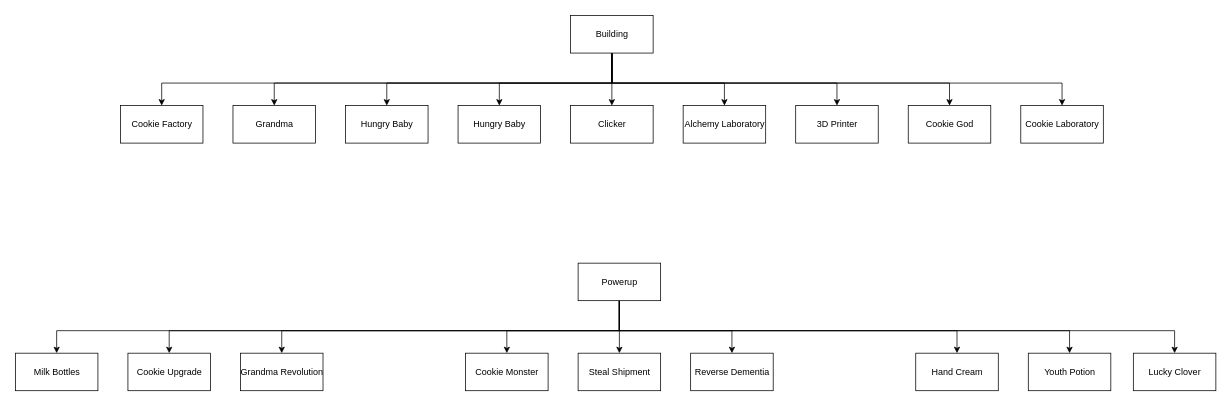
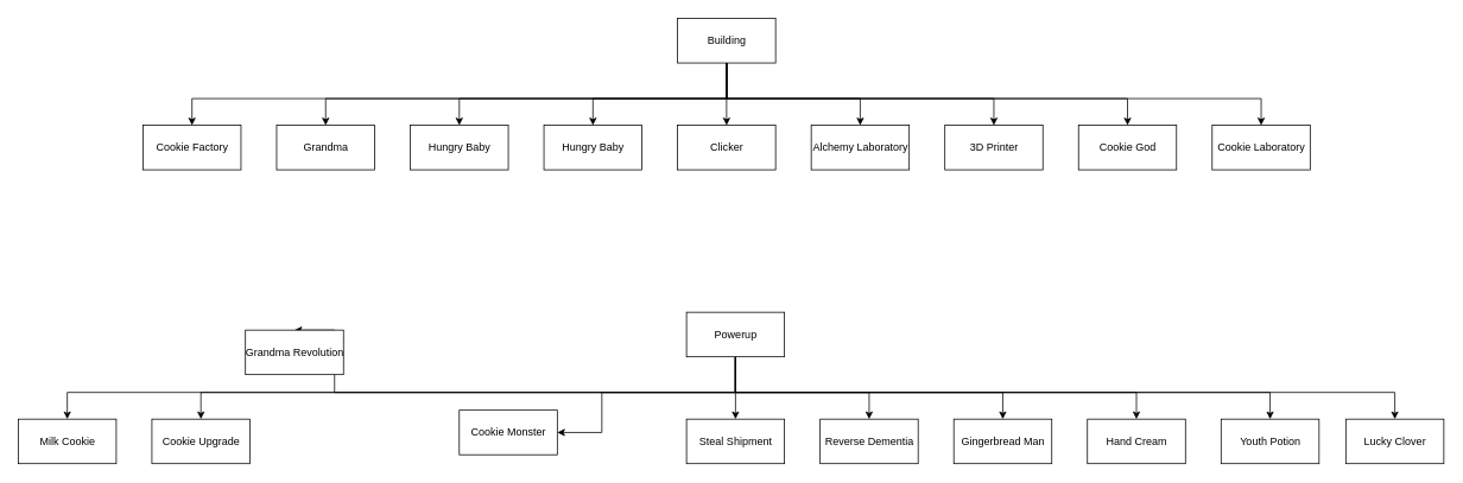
+ <mxCell id="26" style="edgeStyle=orthogonalEdgeStyle;rounded=0;orthogonalLoop=1;jettySize=auto;html=1;entryX=0.5;entryY=0;entryDx=0;entryDy=0;" edge="1" source="31" target="37" parent="1"><mxGeometry relative="1" as="geometry"><Array as="points"><mxPoint x="825" y="440" /><mxPoint x="1125" y="440" /></Array></mxGeometry></mxCell>
- <mxCell id="41" value="Milk Bottles" style="html=1;" vertex="1" parent="1"><mxGeometry x="20" y="470" width="110" height="50" as="geometry" /></mxCell>
+ <mxCell id="41" value="Milk Cookie" style="html=1;" vertex="1" parent="1"><mxGeometry x="20" y="470" width="110" height="50" as="geometry" /></mxCell>
- <mxCell id="33" value="Grandma Revolution" style="html=1;" vertex="1" parent="1"><mxGeometry x="320" y="470" width="110" height="50" as="geometry" /></mxCell>
+ <mxCell id="33" value="Grandma Revolution" style="html=1;" vertex="1" parent="1"><mxGeometry x="275" y="370" width="110" height="50" as="geometry" /></mxCell>
- <mxCell id="34" value="Cookie Monster" style="html=1;" vertex="1" parent="1"><mxGeometry x="620" y="470" width="110" height="50" as="geometry" /></mxCell>
+ <mxCell id="34" value="Cookie Monster" style="html=1;" vertex="1" parent="1"><mxGeometry x="515" y="460" width="110" height="50" as="geometry" /></mxCell>
+ <mxCell id="37" value="Gingerbread Man" style="html=1;" vertex="1" parent="1"><mxGeometry x="1070" y="470" width="110" height="50" as="geometry" /></mxCell>
